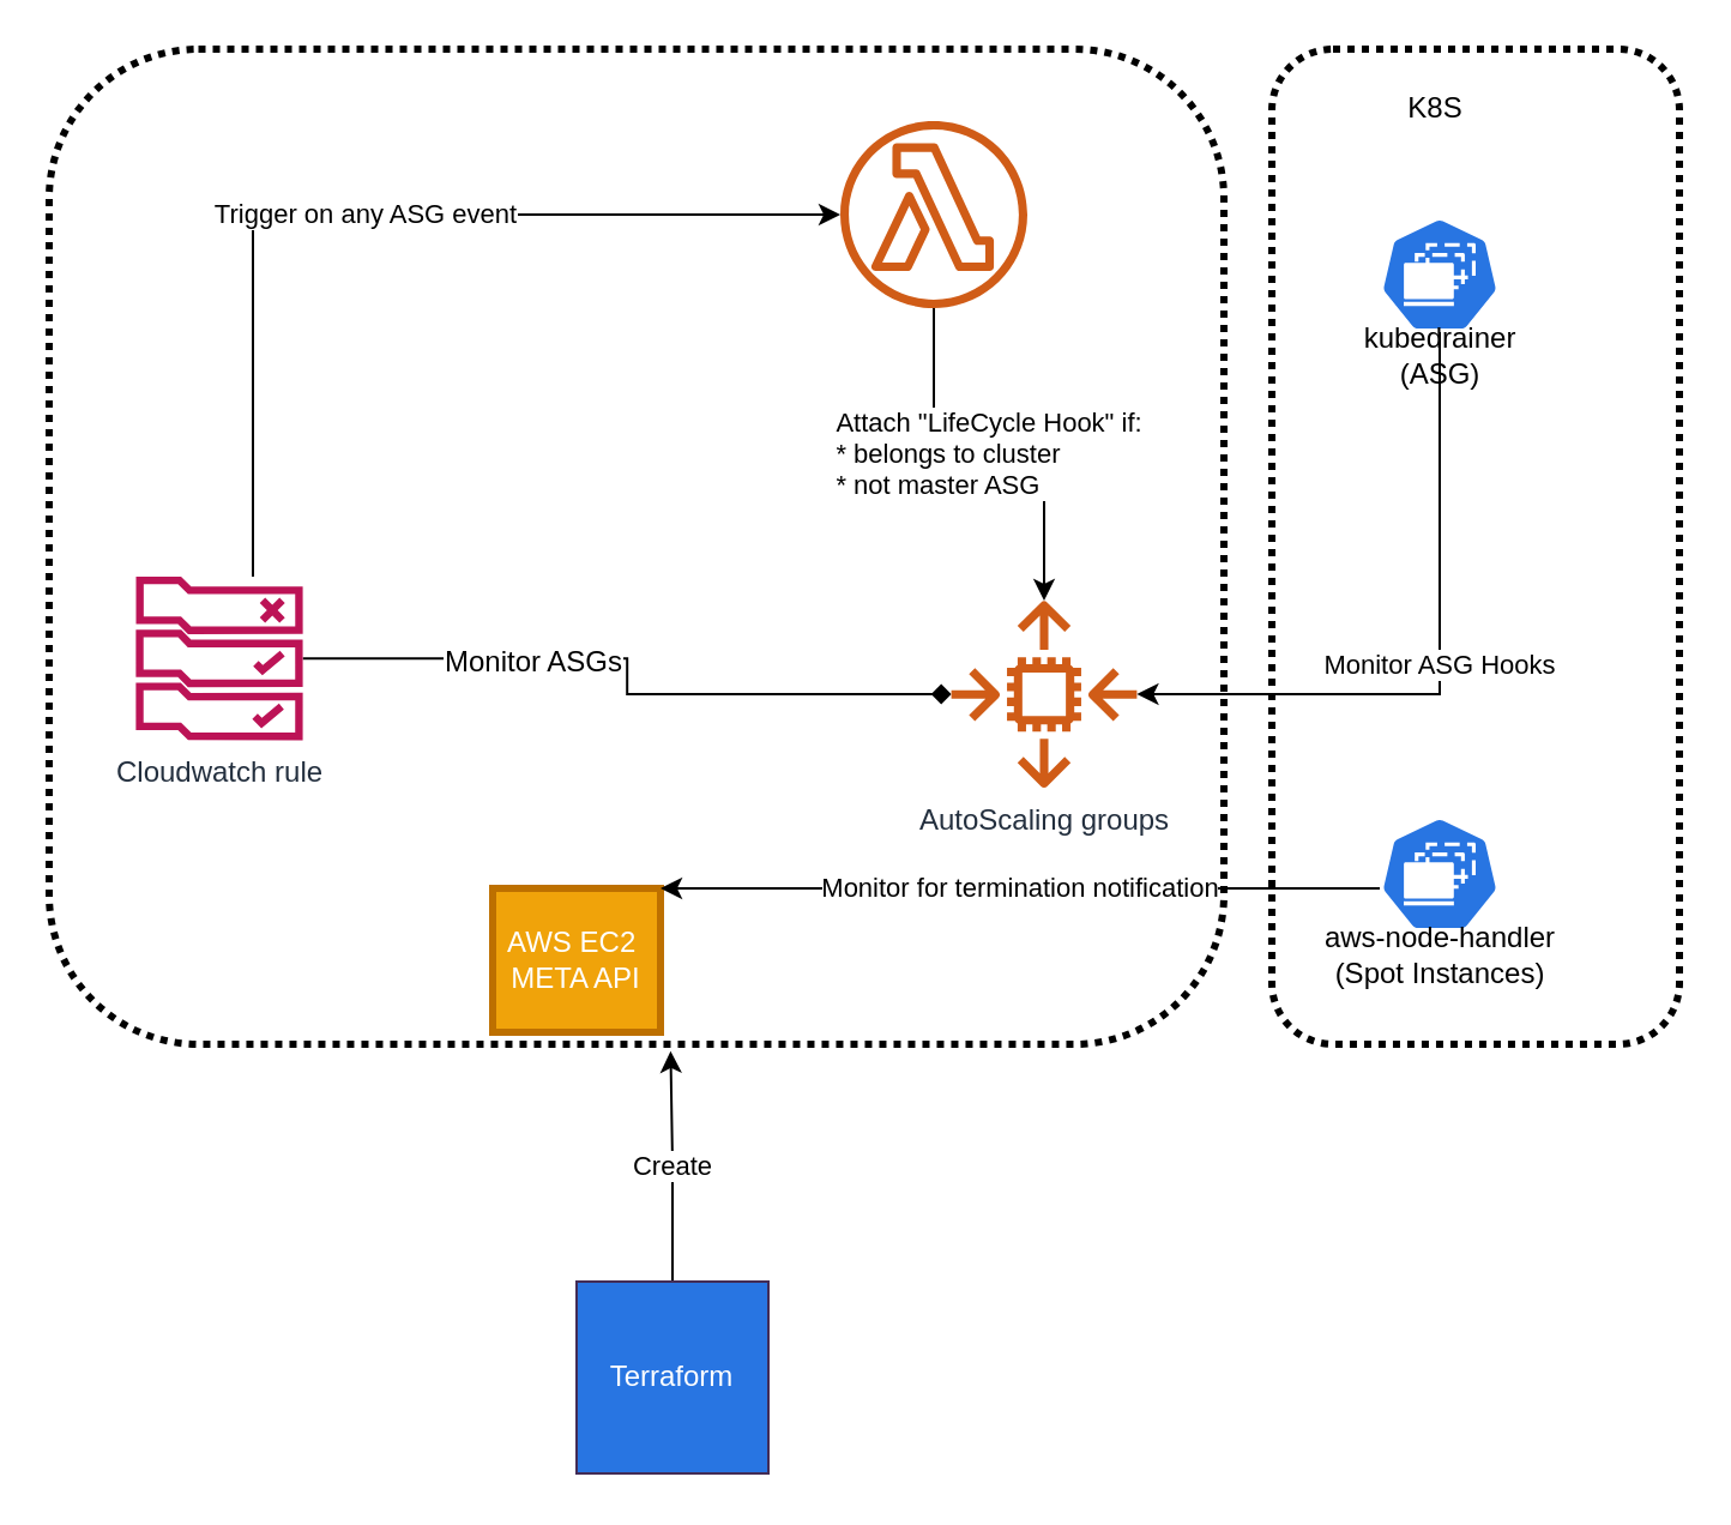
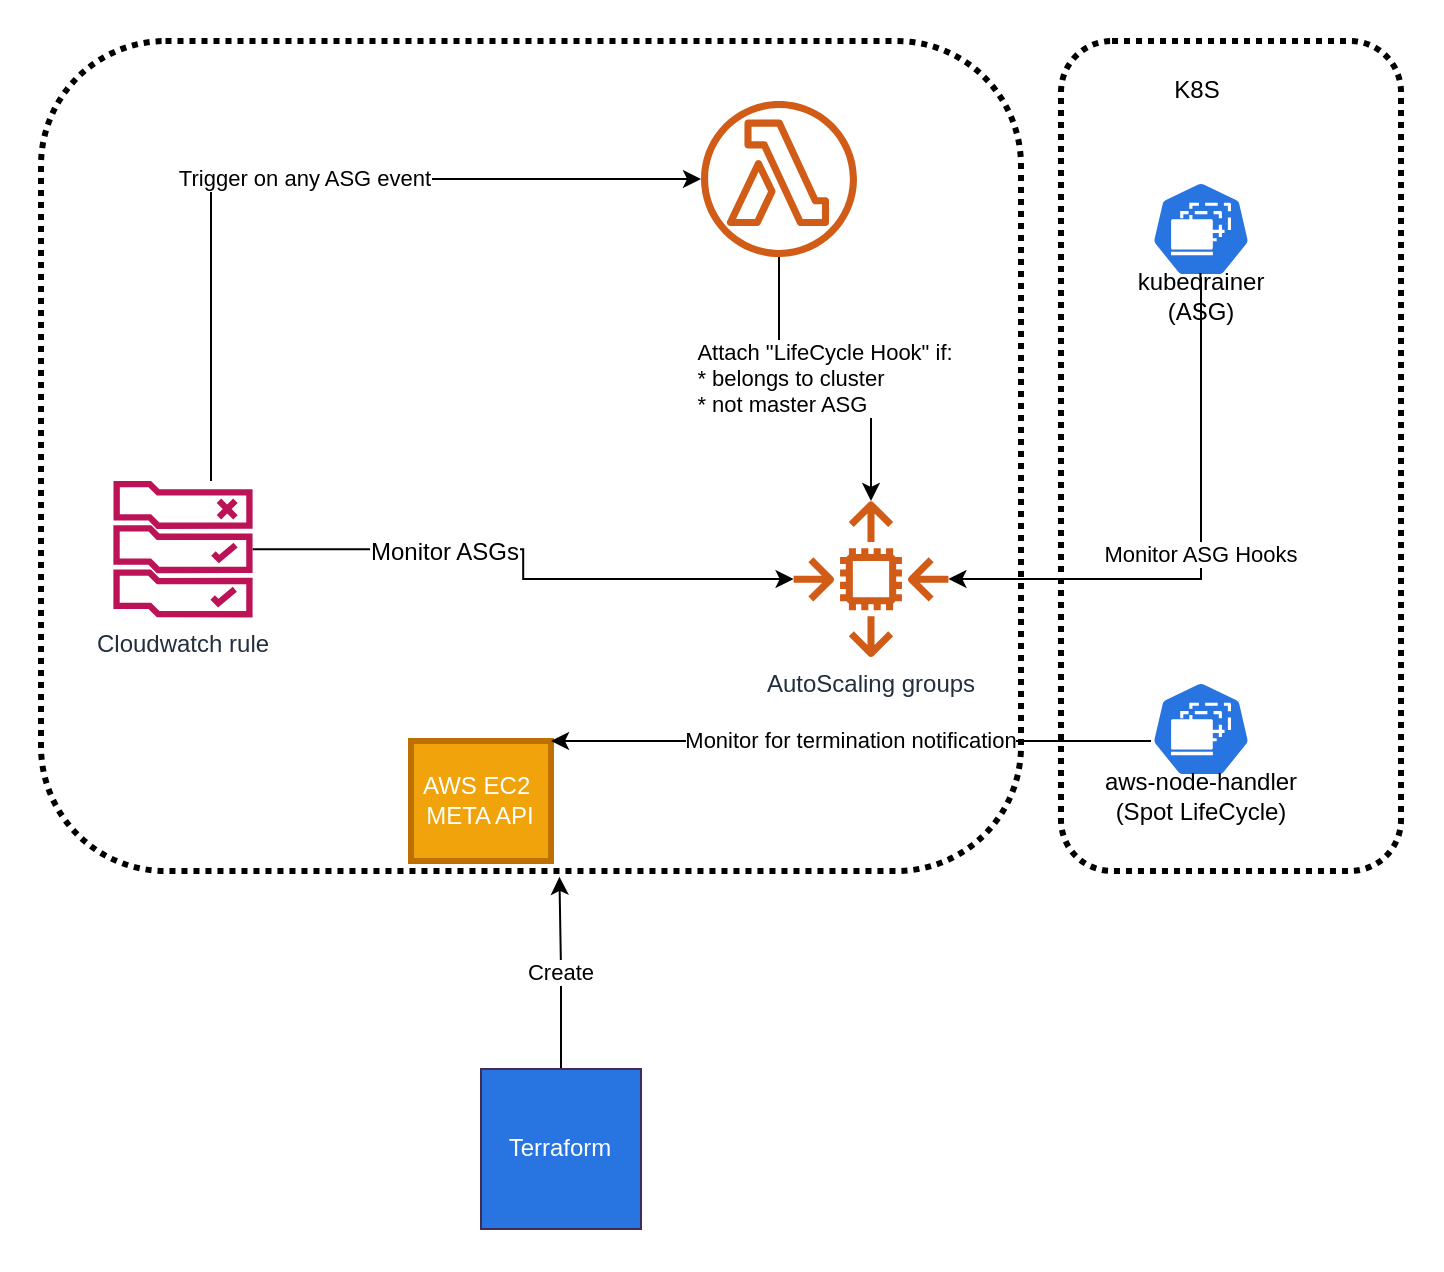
- <mxCell id="3" style="edgeStyle=orthogonalEdgeStyle;rounded=0;orthogonalLoop=1;jettySize=auto;html=1;endArrow=diamond;" edge="1" parent="1" source="6" target="10"><mxGeometry relative="1" as="geometry" /></mxCell>
+ <mxCell id="3" style="edgeStyle=orthogonalEdgeStyle;rounded=0;orthogonalLoop=1;jettySize=auto;html=1;" edge="1" parent="1" source="6" target="10"><mxGeometry relative="1" as="geometry" /></mxCell>
- <mxCell id="18" value="aws-node-handler&lt;br&gt;(Spot Instances)" style="text;html=1;resizable=0;autosize=1;align=center;verticalAlign=middle;points=[];fillColor=none;strokeColor=none;rounded=0;dashed=1;dashPattern=1 1;" vertex="1" parent="16"><mxGeometry x="-15" y="43" width="110" height="30" as="geometry" /></mxCell>
+ <mxCell id="18" value="aws-node-handler&lt;br&gt;(Spot LifeCycle)" style="text;html=1;resizable=0;autosize=1;align=center;verticalAlign=middle;points=[];fillColor=none;strokeColor=none;rounded=0;dashed=1;dashPattern=1 1;" vertex="1" parent="16"><mxGeometry x="-15" y="43" width="110" height="30" as="geometry" /></mxCell>
